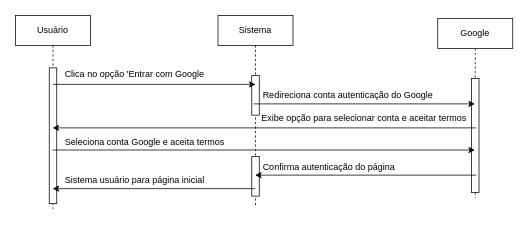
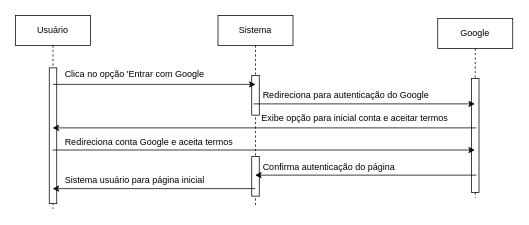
- <mxCell id="11" value="Redireciona conta autenticação do Google" style="text;whiteSpace=wrap;" vertex="1" parent="1"><mxGeometry x="348" y="112" width="249" height="36" as="geometry" /></mxCell>
+ <mxCell id="11" value="Redireciona para autenticação do Google" style="text;whiteSpace=wrap;" vertex="1" parent="1"><mxGeometry x="348" y="112" width="249" height="36" as="geometry" /></mxCell>
- <mxCell id="13" value="Exibe opção para selecionar conta e aceitar termos" style="text;whiteSpace=wrap;" vertex="1" parent="1"><mxGeometry x="346" y="143" width="302" height="36" as="geometry" /></mxCell>
+ <mxCell id="13" value="Exibe opção para inicial conta e aceitar termos" style="text;whiteSpace=wrap;" vertex="1" parent="1"><mxGeometry x="346" y="143" width="302" height="36" as="geometry" /></mxCell>
- <mxCell id="15" value="Seleciona conta Google e aceita termos" style="text;whiteSpace=wrap;" vertex="1" parent="1"><mxGeometry x="84" y="175" width="241" height="36" as="geometry" /></mxCell>
+ <mxCell id="15" value="Redireciona conta Google e aceita termos" style="text;whiteSpace=wrap;" vertex="1" parent="1"><mxGeometry x="84" y="175" width="241" height="36" as="geometry" /></mxCell>
